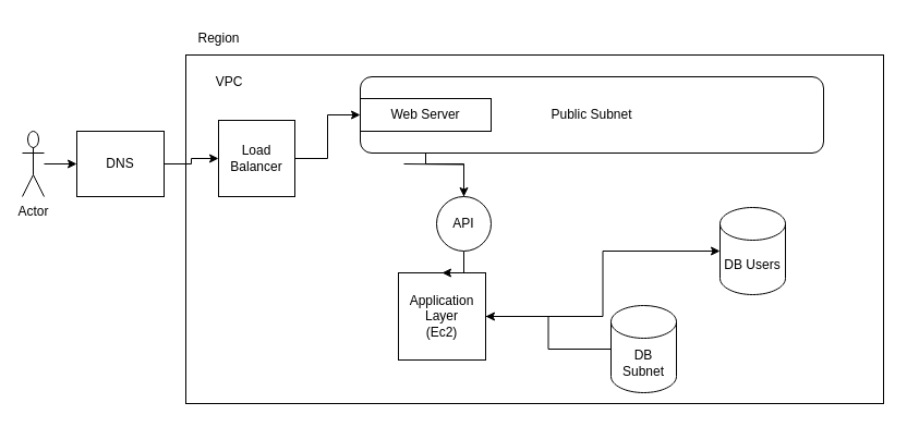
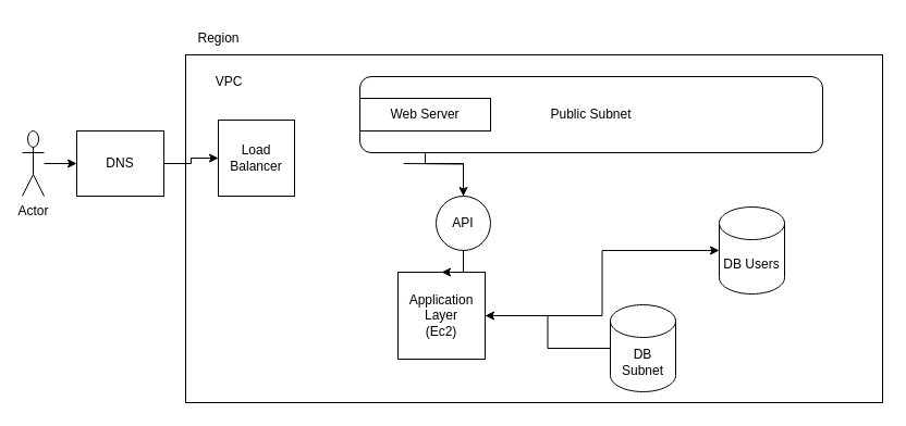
- <mxCell id="7" style="edgeStyle=orthogonalEdgeStyle;rounded=0;orthogonalLoop=1;jettySize=auto;html=1;" edge="1" parent="1" source="6" target="22"><mxGeometry relative="1" as="geometry" /></mxCell>
